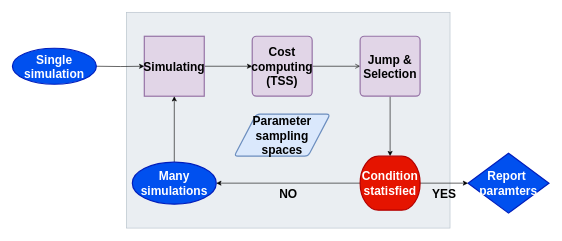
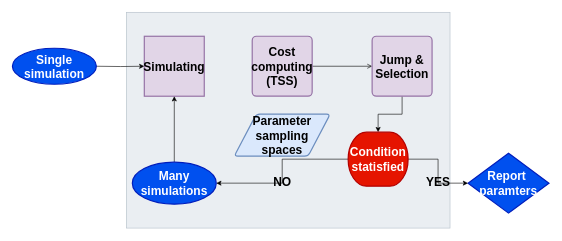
- <mxCell id="6" value="" style="edgeStyle=orthogonalEdgeStyle;rounded=0;orthogonalLoop=1;jettySize=auto;html=1;fontSize=20;" parent="1" source="7" target="9" edge="1"><mxGeometry relative="1" as="geometry" /></mxCell>
- <mxCell id="11" value="&lt;b style=&quot;font-size: 20px;&quot;&gt;Jump &amp;amp;&lt;br style=&quot;font-size: 20px;&quot;&gt;Selection&lt;br style=&quot;font-size: 20px;&quot;&gt;&lt;/b&gt;" style="rounded=1;whiteSpace=wrap;html=1;absoluteArcSize=1;arcSize=14;strokeWidth=2;fillColor=#e1d5e7;strokeColor=#9673a6;fontSize=20;verticalAlign=middle;labelPosition=center;verticalLabelPosition=middle;align=center;" parent="1" vertex="1"><mxGeometry x="600" y="60" width="100" height="100" as="geometry" /></mxCell>
+ <mxCell id="11" value="&lt;b style=&quot;font-size: 20px;&quot;&gt;Jump &amp;amp;&lt;br style=&quot;font-size: 20px;&quot;&gt;Selection&lt;br style=&quot;font-size: 20px;&quot;&gt;&lt;/b&gt;" style="rounded=1;whiteSpace=wrap;html=1;absoluteArcSize=1;arcSize=14;strokeWidth=2;fillColor=#e1d5e7;strokeColor=#9673a6;fontSize=20;verticalAlign=middle;labelPosition=center;verticalLabelPosition=middle;align=center;" parent="1" vertex="1"><mxGeometry x="620" y="60" width="100" height="100" as="geometry" /></mxCell>
- <mxCell id="15" value="&lt;b style=&quot;font-size: 20px;&quot;&gt;Condition statisfied&lt;/b&gt;" style="strokeWidth=2;html=1;shape=mxgraph.flowchart.terminator;whiteSpace=wrap;fontSize=20;fillColor=#e51400;strokeColor=#B20000;fontColor=#ffffff;" parent="1" vertex="1"><mxGeometry x="600" y="260" width="100" height="90" as="geometry" /></mxCell>
+ <mxCell id="15" value="&lt;b style=&quot;font-size: 20px;&quot;&gt;Condition statisfied&lt;/b&gt;" style="strokeWidth=2;html=1;shape=mxgraph.flowchart.terminator;whiteSpace=wrap;fontSize=20;fillColor=#e51400;strokeColor=#B20000;fontColor=#ffffff;" parent="1" vertex="1"><mxGeometry x="580" y="220" width="100" height="90" as="geometry" /></mxCell>
